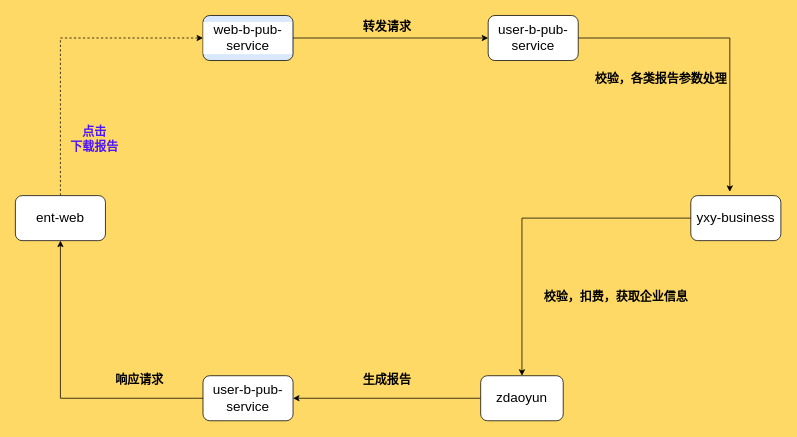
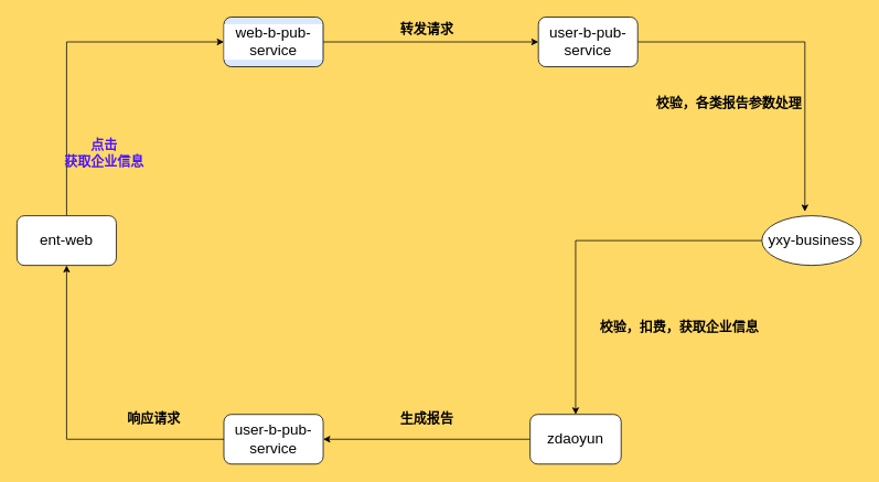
- <mxCell id="17" value="&lt;span style=&quot;font-size: 16px;&quot;&gt;&lt;b&gt;校验，各类报告参数处理&lt;/b&gt;&lt;/span&gt;" style="text;html=1;align=center;verticalAlign=middle;resizable=0;points=[];autosize=1;strokeColor=none;fillColor=none;" vertex="1" parent="1"><mxGeometry x="780" y="90" width="200" height="30" as="geometry" /></mxCell>
+ <mxCell id="17" value="&lt;span style=&quot;font-size: 16px;&quot;&gt;&lt;b&gt;校验，各类报告参数处理&lt;/b&gt;&lt;/span&gt;" style="text;html=1;align=center;verticalAlign=middle;resizable=0;points=[];autosize=1;strokeColor=none;fillColor=none;" vertex="1" parent="1"><mxGeometry x="780" y="110" width="200" height="30" as="geometry" /></mxCell>
- <mxCell id="2" style="edgeStyle=orthogonalEdgeStyle;rounded=0;orthogonalLoop=1;jettySize=auto;html=1;exitX=0.5;exitY=0;exitDx=0;exitDy=0;entryX=0;entryY=0.5;entryDx=0;entryDy=0;dashed=1;" edge="1" parent="1" source="3" target="5"><mxGeometry relative="1" as="geometry" /></mxCell>
+ <mxCell id="2" style="edgeStyle=orthogonalEdgeStyle;rounded=0;orthogonalLoop=1;jettySize=auto;html=1;exitX=0.5;exitY=0;exitDx=0;exitDy=0;entryX=0;entryY=0.5;entryDx=0;entryDy=0;" edge="1" parent="1" source="3" target="5"><mxGeometry relative="1" as="geometry" /></mxCell>
- <mxCell id="15" value="&lt;font style=&quot;font-size: 16px;&quot;&gt;点击&lt;br&gt;下载报告&lt;/font&gt;" style="text;html=1;align=center;verticalAlign=middle;resizable=0;points=[];autosize=1;strokeColor=none;fillColor=none;fontStyle=1;fontColor=#4B14FF;" vertex="1" parent="1"><mxGeometry x="80" y="160" width="90" height="50" as="geometry" /></mxCell>
+ <mxCell id="15" value="&lt;font style=&quot;font-size: 16px;&quot;&gt;点击&lt;br&gt;获取企业信息&lt;/font&gt;" style="text;html=1;align=center;verticalAlign=middle;resizable=0;points=[];autosize=1;strokeColor=none;fillColor=none;fontStyle=1;fontColor=#4B14FF;" vertex="1" parent="1"><mxGeometry x="80" y="160" width="90" height="50" as="geometry" /></mxCell>
- <mxCell id="9" value="&lt;font style=&quot;font-size: 18px;&quot;&gt;yxy-business&lt;/font&gt;" style="rounded=1;whiteSpace=wrap;html=1;" vertex="1" parent="1"><mxGeometry x="920" y="260" width="120" height="60" as="geometry" /></mxCell>
+ <mxCell id="9" value="&lt;font style=&quot;font-size: 18px;&quot;&gt;yxy-business&lt;/font&gt;" style="ellipse;whiteSpace=wrap;html=1;" vertex="1" parent="1"><mxGeometry x="920" y="260" width="120" height="60" as="geometry" /></mxCell>
